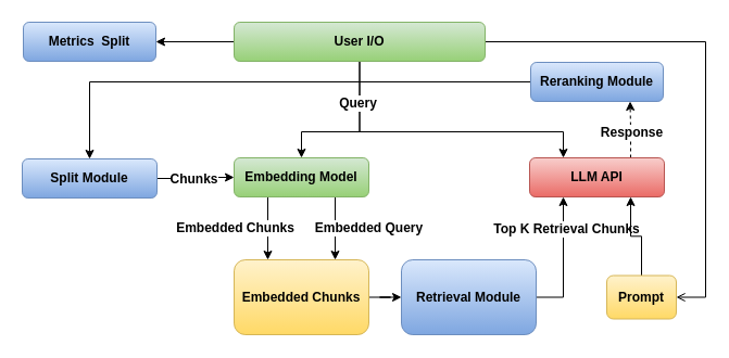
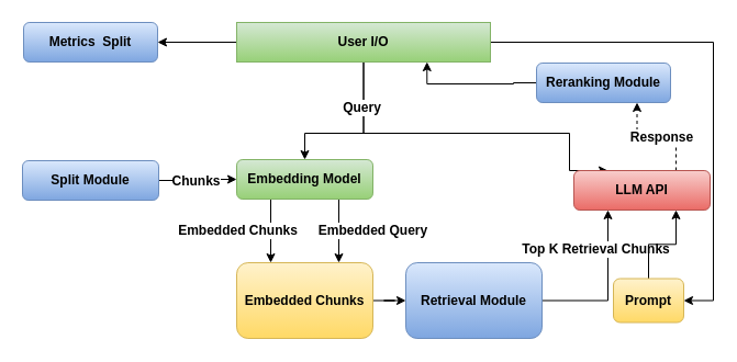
- <mxCell id="7" value="User I/O" style="rounded=1;whiteSpace=wrap;html=1;fillColor=#d5e8d4;strokeColor=#82b366;fontStyle=1;fontSize=12;gradientColor=#97d077;" parent="1" vertex="1"><mxGeometry x="215" y="20" width="231" height="36" as="geometry" /></mxCell>
+ <mxCell id="7" value="User I/O" style="whiteSpace=wrap;html=1;fillColor=#d5e8d4;strokeColor=#82b366;fontStyle=1;fontSize=12;gradientColor=#97d077;rounded=0;" parent="1" vertex="1"><mxGeometry x="215" y="20" width="231" height="36" as="geometry" /></mxCell>
- <mxCell id="26" style="edgeStyle=orthogonalEdgeStyle;rounded=0;orthogonalLoop=1;jettySize=auto;html=1;exitX=0;exitY=0.5;exitDx=0;exitDy=0;" edge="1" parent="1" source="27" target="22"><mxGeometry relative="1" as="geometry" /></mxCell>
+ <mxCell id="26" style="edgeStyle=orthogonalEdgeStyle;rounded=0;orthogonalLoop=1;jettySize=auto;html=1;exitX=0;exitY=0.5;exitDx=0;exitDy=0;entryX=0.75;entryY=1;entryDx=0;entryDy=0;" edge="1" parent="1" source="27" target="7"><mxGeometry relative="1" as="geometry" /></mxCell>
- <mxCell id="15" value="LLM API" style="rounded=1;whiteSpace=wrap;html=1;fillColor=#f8cecc;strokeColor=#b85450;fontStyle=1;fontSize=12;gradientColor=#ea6b66;" vertex="1" parent="1"><mxGeometry x="487" y="145" width="124" height="36" as="geometry" /></mxCell>
+ <mxCell id="15" value="LLM API" style="rounded=1;whiteSpace=wrap;html=1;fillColor=#f8cecc;strokeColor=#b85450;fontStyle=1;fontSize=12;gradientColor=#ea6b66;" vertex="1" parent="1"><mxGeometry x="522" y="155" width="124" height="36" as="geometry" /></mxCell>
- <mxCell id="5" style="edgeStyle=orthogonalEdgeStyle;rounded=0;orthogonalLoop=1;jettySize=auto;html=1;exitX=1;exitY=0.5;exitDx=0;exitDy=0;entryX=1;entryY=0.5;entryDx=0;entryDy=0;fontStyle=1;fontSize=12;endArrow=open;" edge="1" parent="1" source="7" target="24"><mxGeometry relative="1" as="geometry"><Array as="points"><mxPoint x="649" y="38" /><mxPoint x="649" y="274" /></Array></mxGeometry></mxCell>
+ <mxCell id="5" style="edgeStyle=orthogonalEdgeStyle;rounded=0;orthogonalLoop=1;jettySize=auto;html=1;exitX=1;exitY=0.5;exitDx=0;exitDy=0;entryX=1;entryY=0.5;entryDx=0;entryDy=0;fontStyle=1;fontSize=12;" edge="1" parent="1" source="7" target="24"><mxGeometry relative="1" as="geometry"><Array as="points"><mxPoint x="649" y="38" /><mxPoint x="649" y="274" /></Array></mxGeometry></mxCell>
